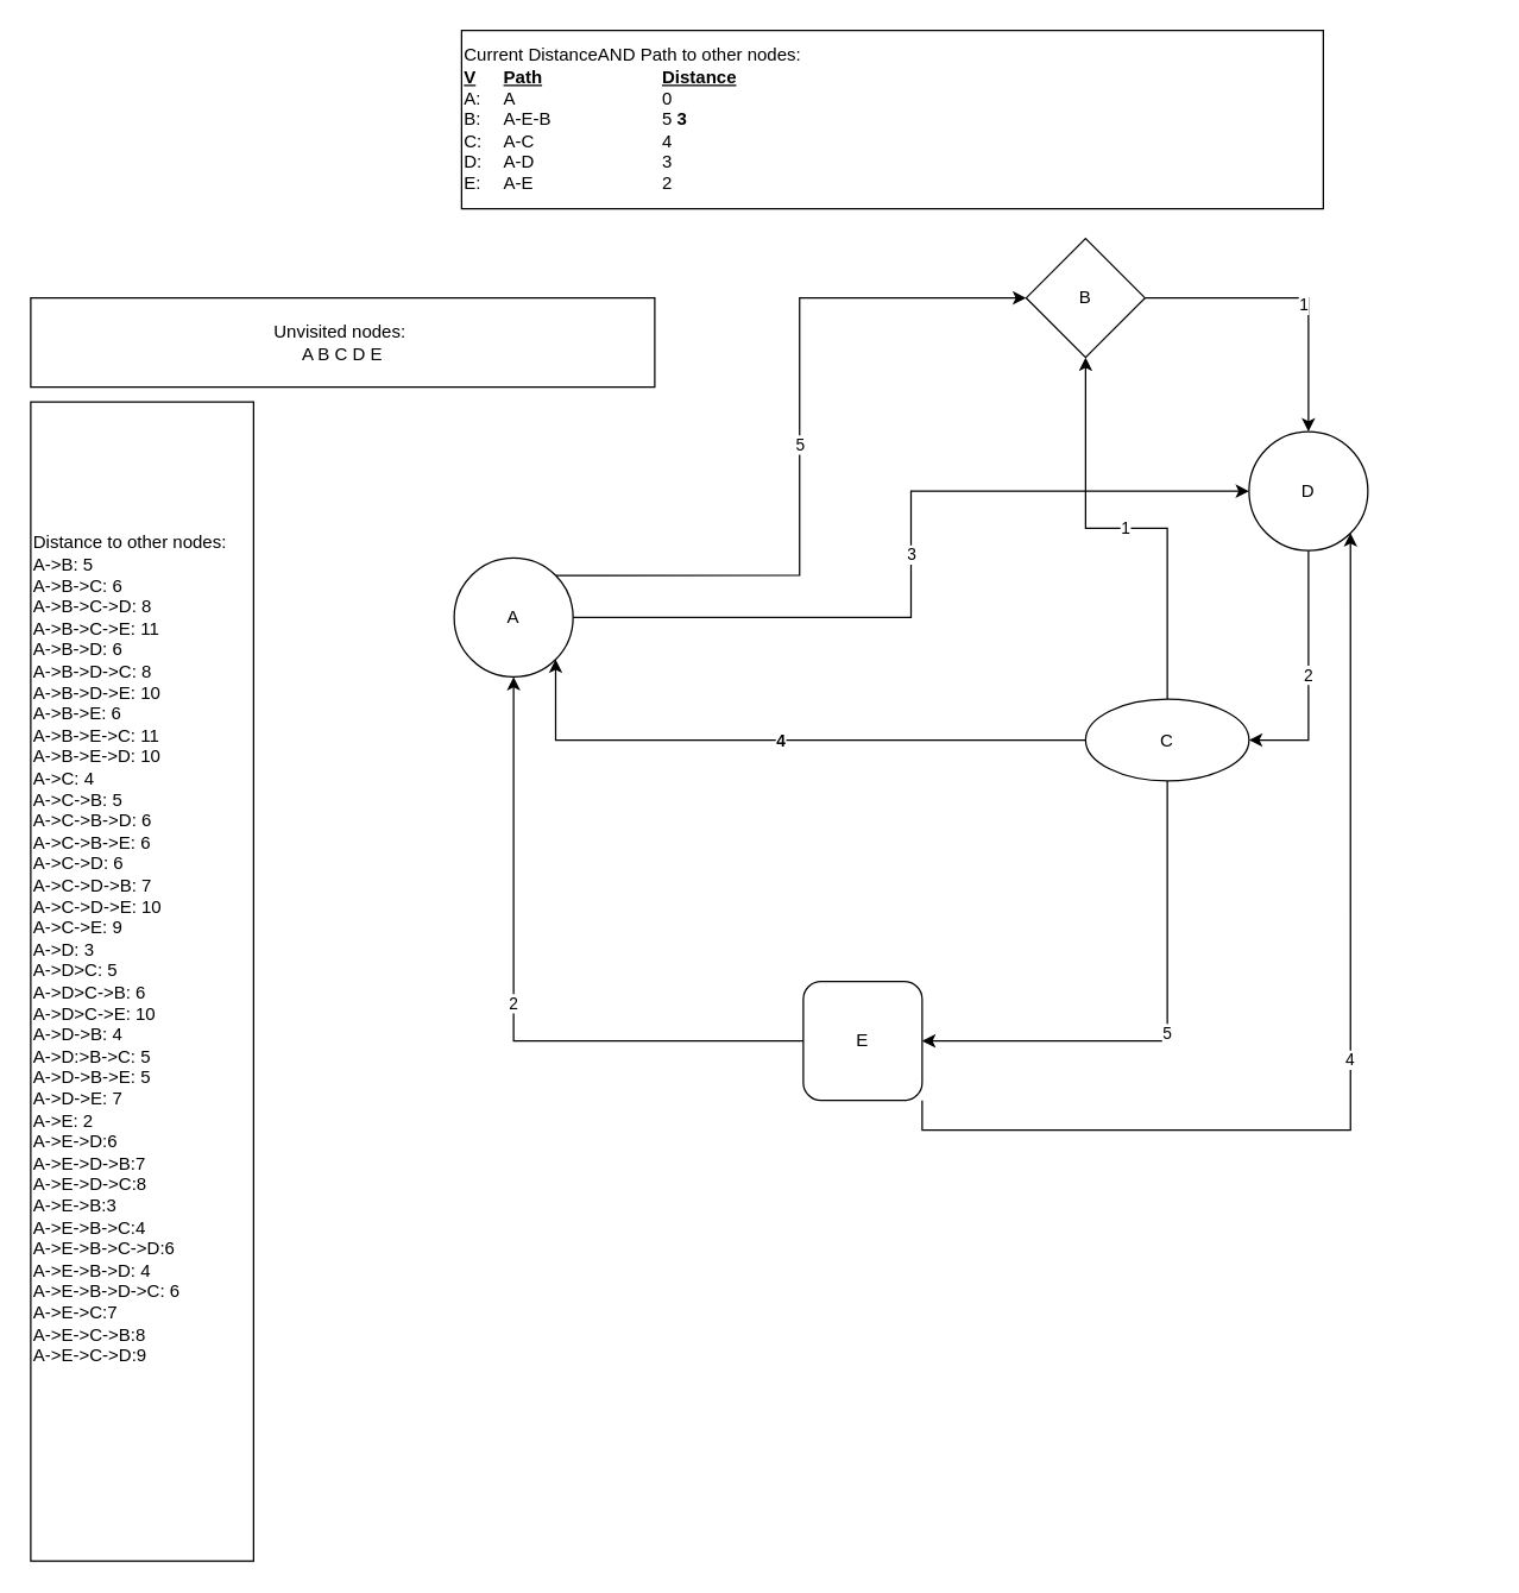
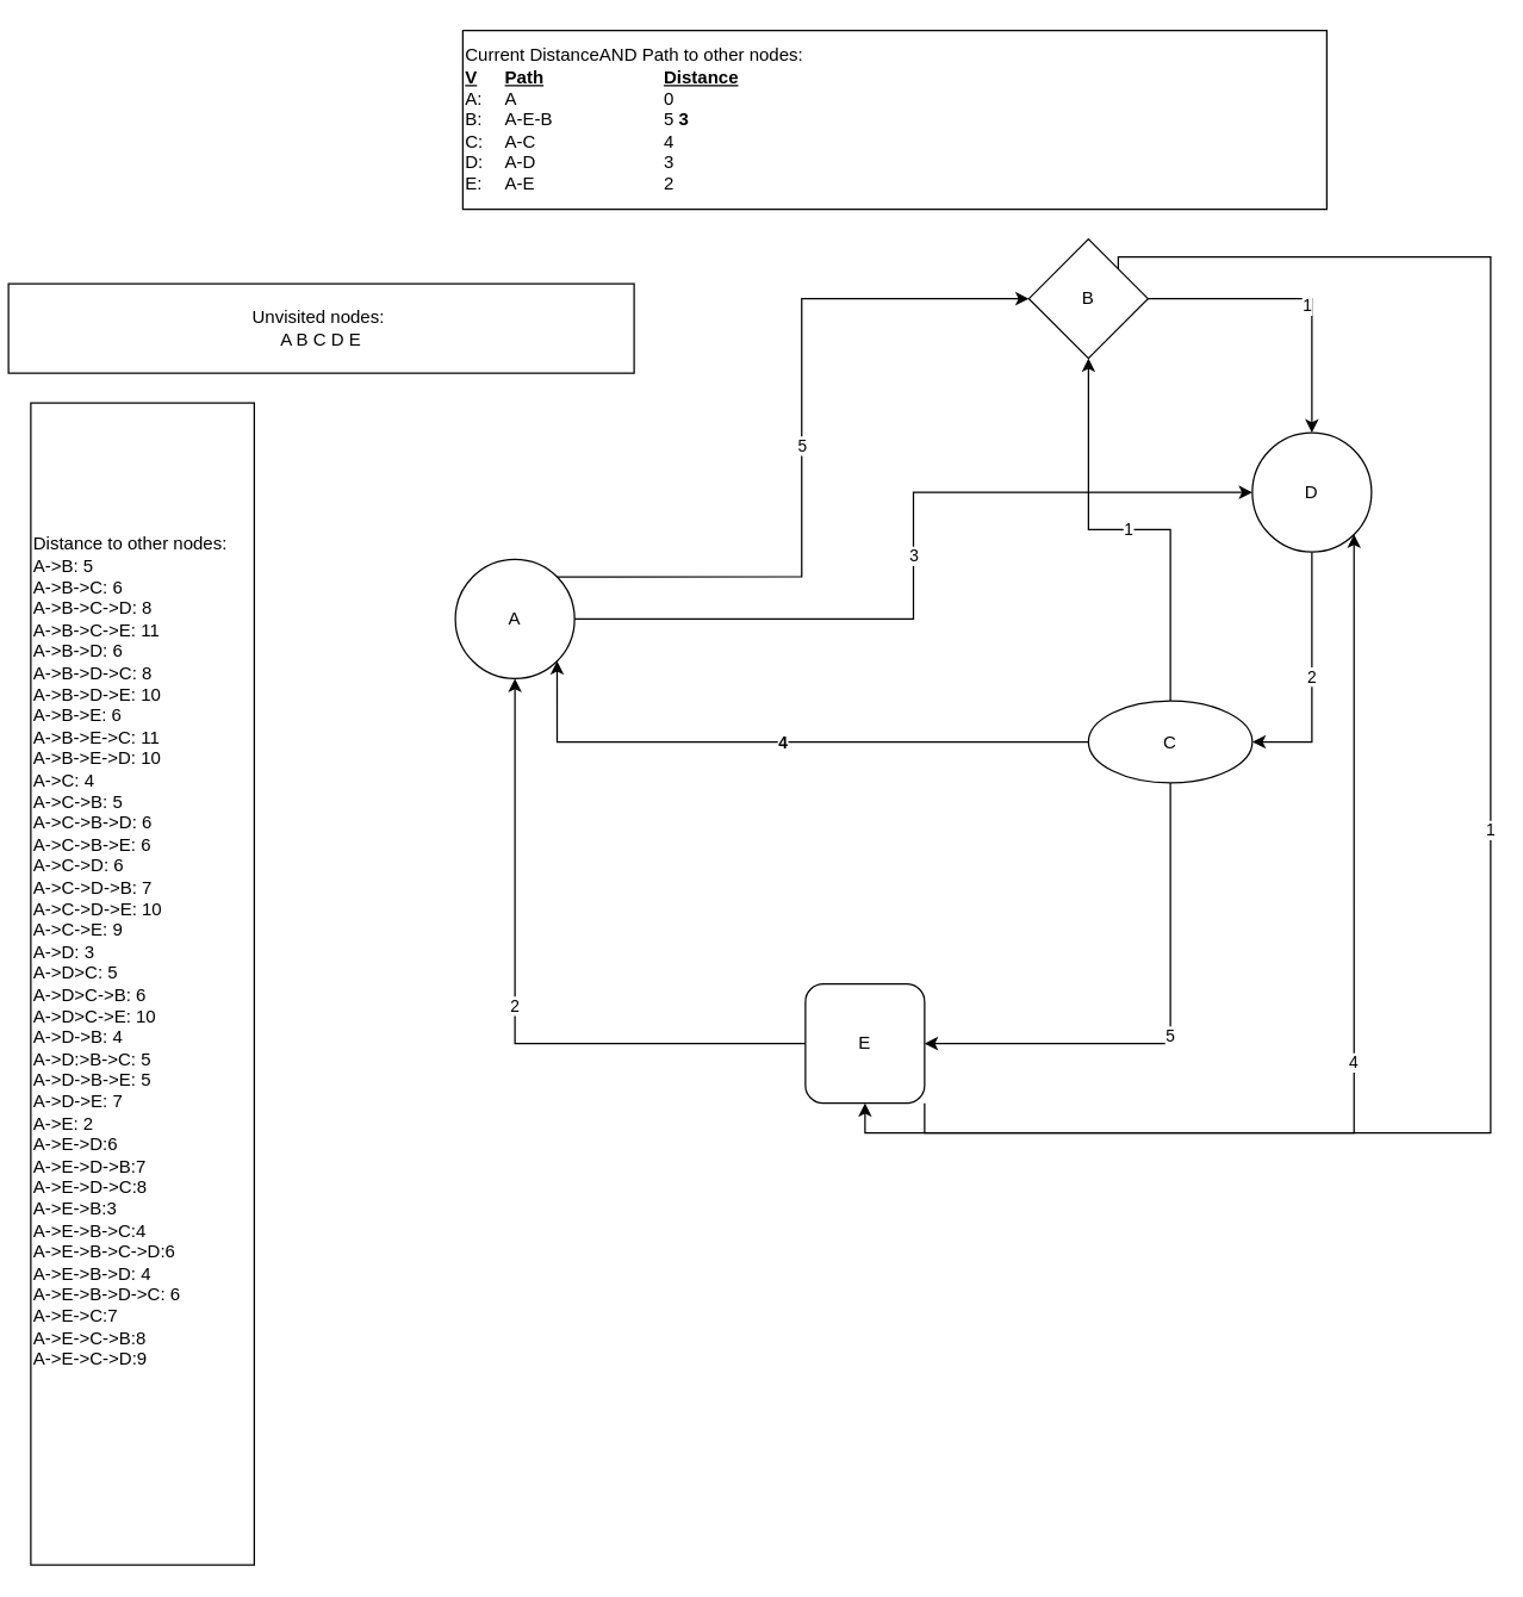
- <mxCell id="15" value="Unvisited nodes:&amp;nbsp;&lt;br&gt;A B C D E" style="rounded=0;whiteSpace=wrap;html=1;" vertex="1" parent="1"><mxGeometry x="20" y="200" width="420" height="60" as="geometry" /></mxCell>
+ <mxCell id="15" value="Unvisited nodes:&amp;nbsp;&lt;br&gt;A B C D E" style="rounded=0;whiteSpace=wrap;html=1;" vertex="1" parent="1"><mxGeometry x="5" y="190" width="420" height="60" as="geometry" /></mxCell>
+ <mxCell id="8" value="1" style="edgeStyle=orthogonalEdgeStyle;rounded=0;orthogonalLoop=1;jettySize=auto;html=1;exitX=1;exitY=0;exitDx=0;exitDy=0;entryX=0.5;entryY=1;entryDx=0;entryDy=0;" edge="1" parent="1" source="9" target="18"><mxGeometry relative="1" as="geometry"><Array as="points"><mxPoint x="1000" y="172" /><mxPoint x="1000" y="760" /><mxPoint x="580" y="760" /></Array></mxGeometry></mxCell>
